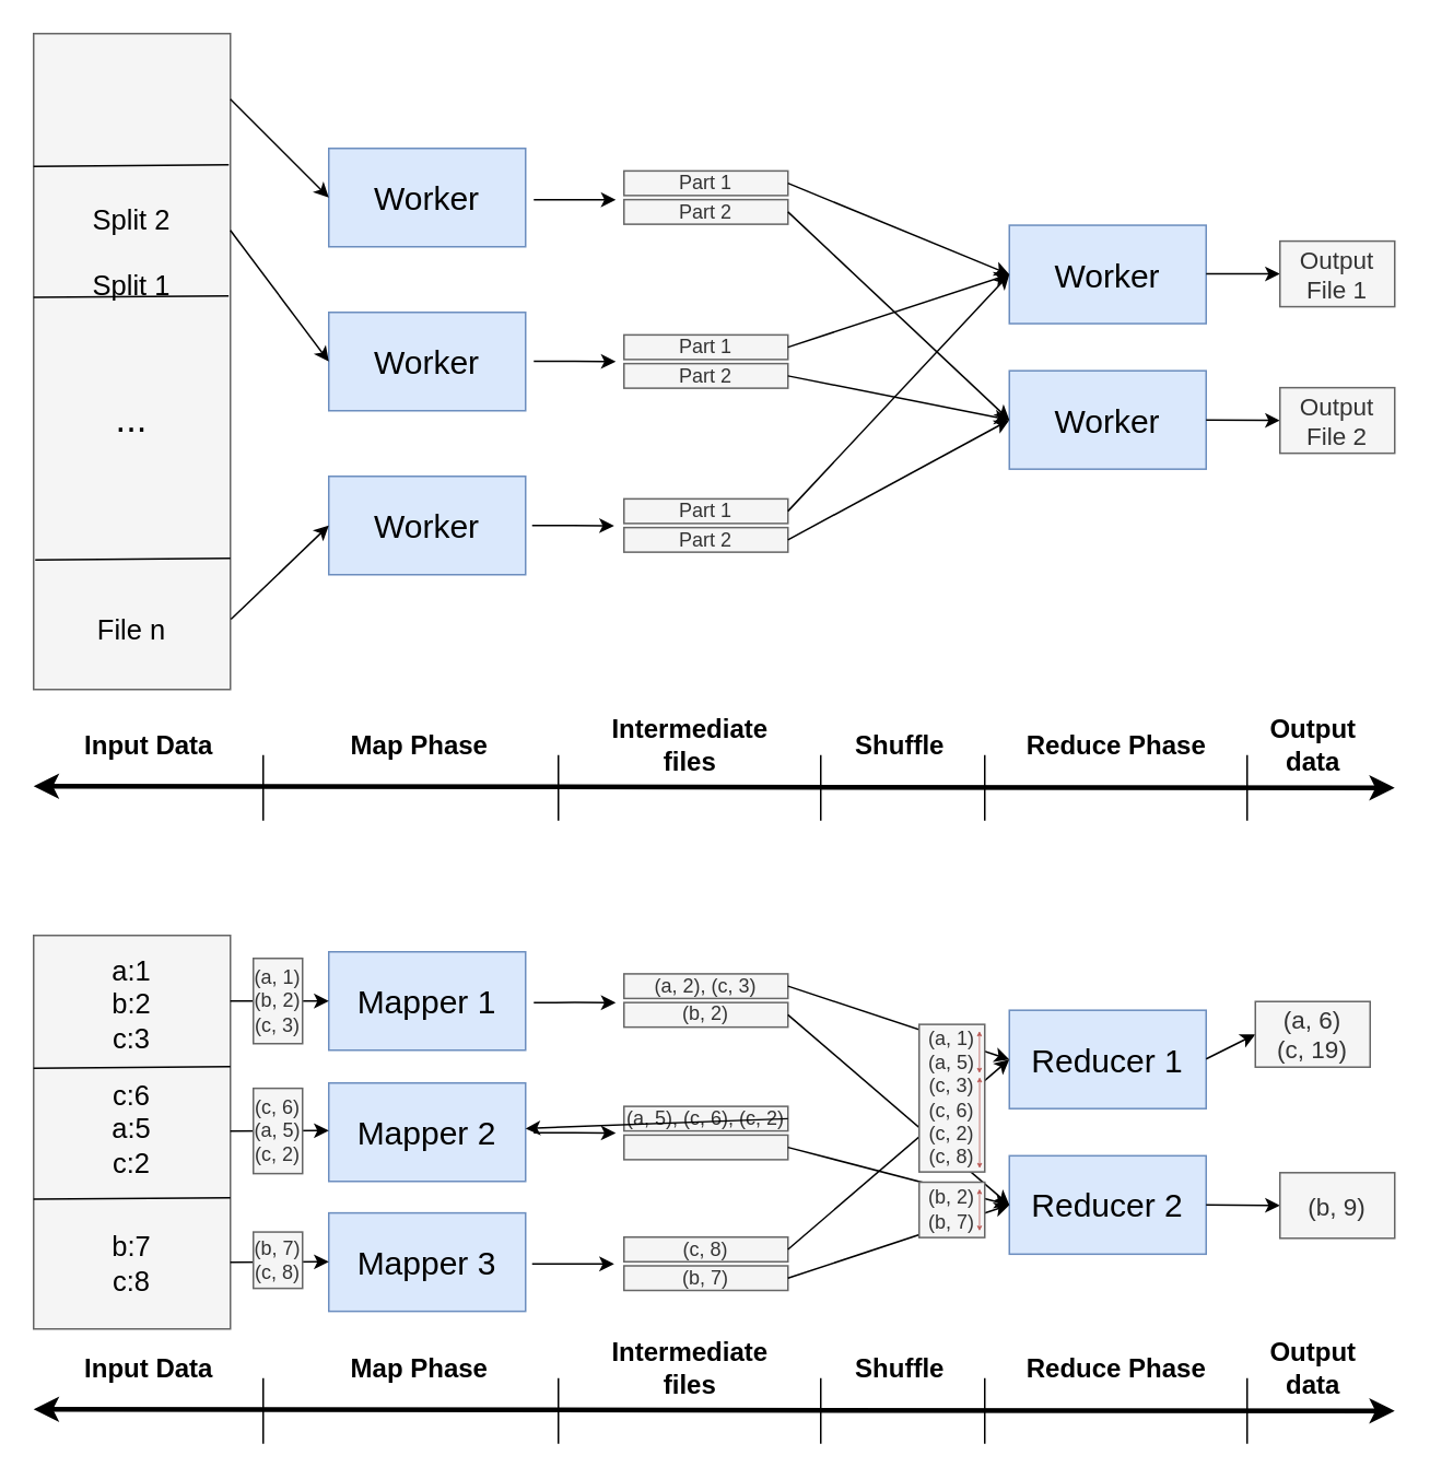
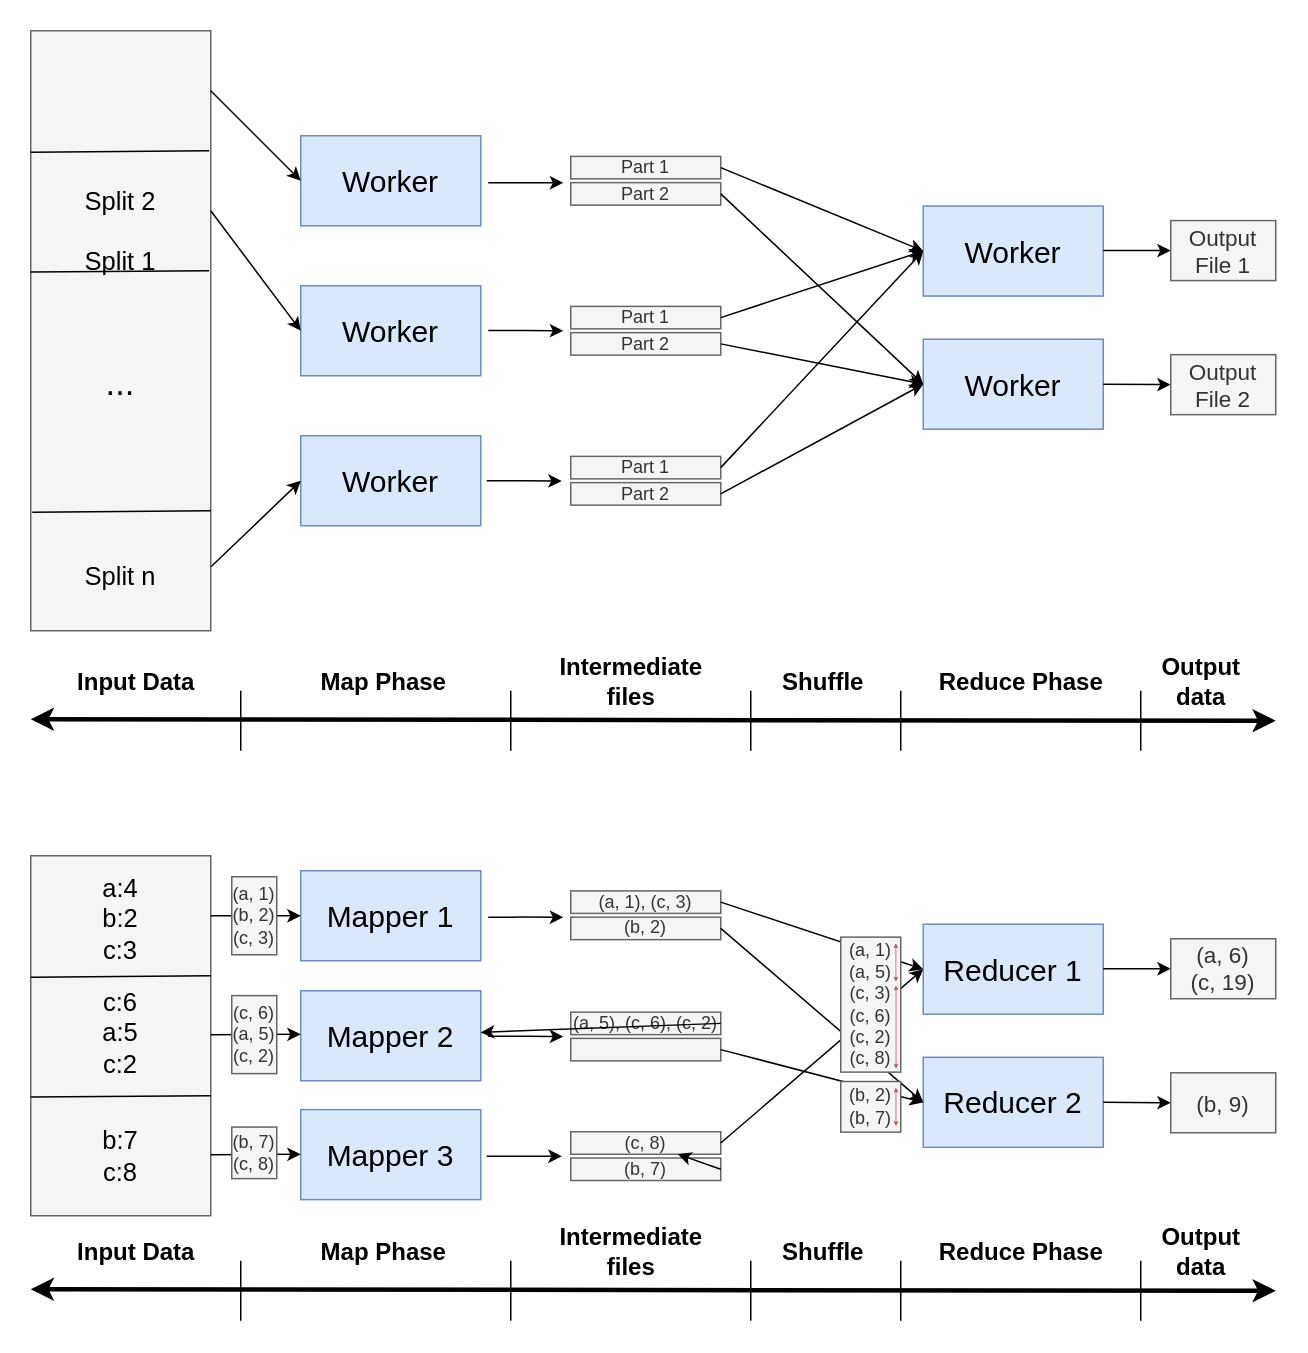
- <mxCell id="9" value="&lt;font style=&quot;font-size: 17px;&quot;&gt;File n&lt;/font&gt;" style="text;html=1;align=center;verticalAlign=middle;whiteSpace=wrap;rounded=0;" vertex="1" parent="1"><mxGeometry x="50" y="370" width="60" height="30" as="geometry" /></mxCell>
+ <mxCell id="9" value="&lt;font style=&quot;font-size: 17px;&quot;&gt;Split n&lt;/font&gt;" style="text;html=1;align=center;verticalAlign=middle;whiteSpace=wrap;rounded=0;" vertex="1" parent="1"><mxGeometry x="50" y="370" width="60" height="30" as="geometry" /></mxCell>
- <mxCell id="62" value="(a, 2), (c, 3)" style="rounded=0;whiteSpace=wrap;html=1;fillColor=#f5f5f5;fontColor=#333333;strokeColor=#666666;" vertex="1" parent="1"><mxGeometry x="380" y="593.44" width="100" height="15" as="geometry" /></mxCell>
+ <mxCell id="62" value="(a, 1), (c, 3)" style="rounded=0;whiteSpace=wrap;html=1;fillColor=#f5f5f5;fontColor=#333333;strokeColor=#666666;" vertex="1" parent="1"><mxGeometry x="380" y="593.44" width="100" height="15" as="geometry" /></mxCell>
- <mxCell id="54" value="&lt;span style=&quot;font-size: 17px;&quot;&gt;a:1&lt;br&gt;b:2&lt;br&gt;c:3&lt;/span&gt;" style="text;html=1;align=center;verticalAlign=middle;whiteSpace=wrap;rounded=0;" vertex="1" parent="1"><mxGeometry x="50" y="598" width="60" height="30" as="geometry" /></mxCell>
+ <mxCell id="54" value="&lt;span style=&quot;font-size: 17px;&quot;&gt;a:4&lt;br&gt;b:2&lt;br&gt;c:3&lt;/span&gt;" style="text;html=1;align=center;verticalAlign=middle;whiteSpace=wrap;rounded=0;" vertex="1" parent="1"><mxGeometry x="50" y="598" width="60" height="30" as="geometry" /></mxCell>
- <mxCell id="74" value="&lt;span style=&quot;font-size: 15px;&quot;&gt;(a, 6)&lt;br&gt;(c, 19&lt;/span&gt;&lt;span style=&quot;font-size: 15px; background-color: transparent; color: light-dark(rgb(51, 51, 51), rgb(193, 193, 193));&quot;&gt;)&lt;/span&gt;" style="rounded=0;whiteSpace=wrap;html=1;fillColor=#f5f5f5;fontColor=#333333;strokeColor=#666666;" vertex="1" parent="1"><mxGeometry x="765" y="610.32" width="70" height="40" as="geometry" /></mxCell>
+ <mxCell id="74" value="&lt;span style=&quot;font-size: 15px;&quot;&gt;(a, 6)&lt;br&gt;(c, 19&lt;/span&gt;&lt;span style=&quot;font-size: 15px; background-color: transparent; color: light-dark(rgb(51, 51, 51), rgb(193, 193, 193));&quot;&gt;)&lt;/span&gt;" style="rounded=0;whiteSpace=wrap;html=1;fillColor=#f5f5f5;fontColor=#333333;strokeColor=#666666;" vertex="1" parent="1"><mxGeometry x="780" y="625.32" width="70" height="40" as="geometry" /></mxCell>
- <mxCell id="76" value="" style="endArrow=classic;html=1;rounded=0;exitX=1;exitY=0.5;exitDx=0;exitDy=0;entryX=0;entryY=0.5;entryDx=0;entryDy=0;" edge="1" parent="1" source="65" target="71"><mxGeometry width="50" height="50" relative="1" as="geometry"><mxPoint x="480" y="890" as="sourcePoint" /><mxPoint x="530" y="840" as="targetPoint" /></mxGeometry></mxCell>
+ <mxCell id="76" value="" style="endArrow=classic;html=1;rounded=0;exitX=1;exitY=0.5;exitDx=0;exitDy=0;" edge="1" parent="1" source="65" target="66"><mxGeometry width="50" height="50" relative="1" as="geometry"><mxPoint x="480" y="890" as="sourcePoint" /><mxPoint x="530" y="840" as="targetPoint" /></mxGeometry></mxCell>
